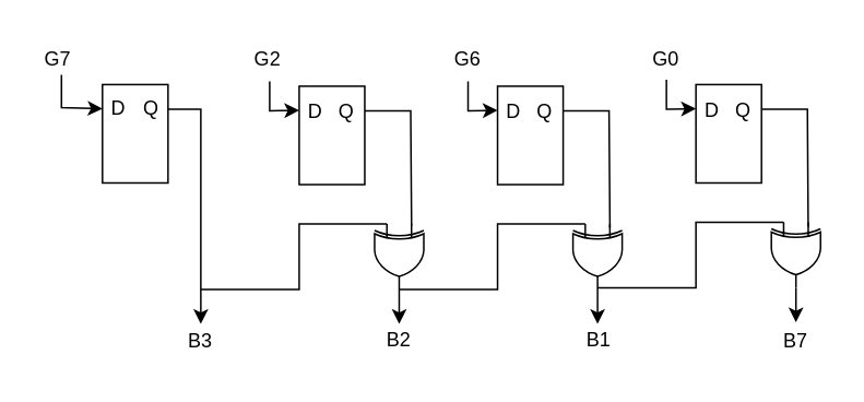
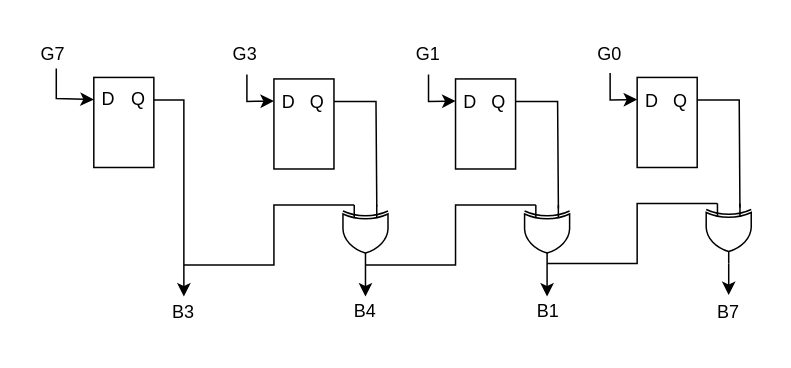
- <mxCell id="7" value="G2" style="text;html=1;align=center;verticalAlign=middle;whiteSpace=wrap;rounded=0;" vertex="1" parent="1"><mxGeometry x="148" y="20" width="30" height="31" as="geometry" /></mxCell>
+ <mxCell id="7" value="G3" style="text;html=1;align=center;verticalAlign=middle;whiteSpace=wrap;rounded=0;" vertex="1" parent="1"><mxGeometry x="148" y="20" width="30" height="31" as="geometry" /></mxCell>
- <mxCell id="8" value="G6" style="text;html=1;align=center;verticalAlign=middle;whiteSpace=wrap;rounded=0;" vertex="1" parent="1"><mxGeometry x="270" y="20" width="30" height="31" as="geometry" /></mxCell>
+ <mxCell id="8" value="G1" style="text;html=1;align=center;verticalAlign=middle;whiteSpace=wrap;rounded=0;" vertex="1" parent="1"><mxGeometry x="270" y="20" width="30" height="31" as="geometry" /></mxCell>
- <mxCell id="32" value="B2" style="text;html=1;align=center;verticalAlign=middle;whiteSpace=wrap;rounded=0;" vertex="1" parent="1"><mxGeometry x="228" y="191" width="30" height="31" as="geometry" /></mxCell>
+ <mxCell id="32" value="B4" style="text;html=1;align=center;verticalAlign=middle;whiteSpace=wrap;rounded=0;" vertex="1" parent="1"><mxGeometry x="228" y="191" width="30" height="31" as="geometry" /></mxCell>
